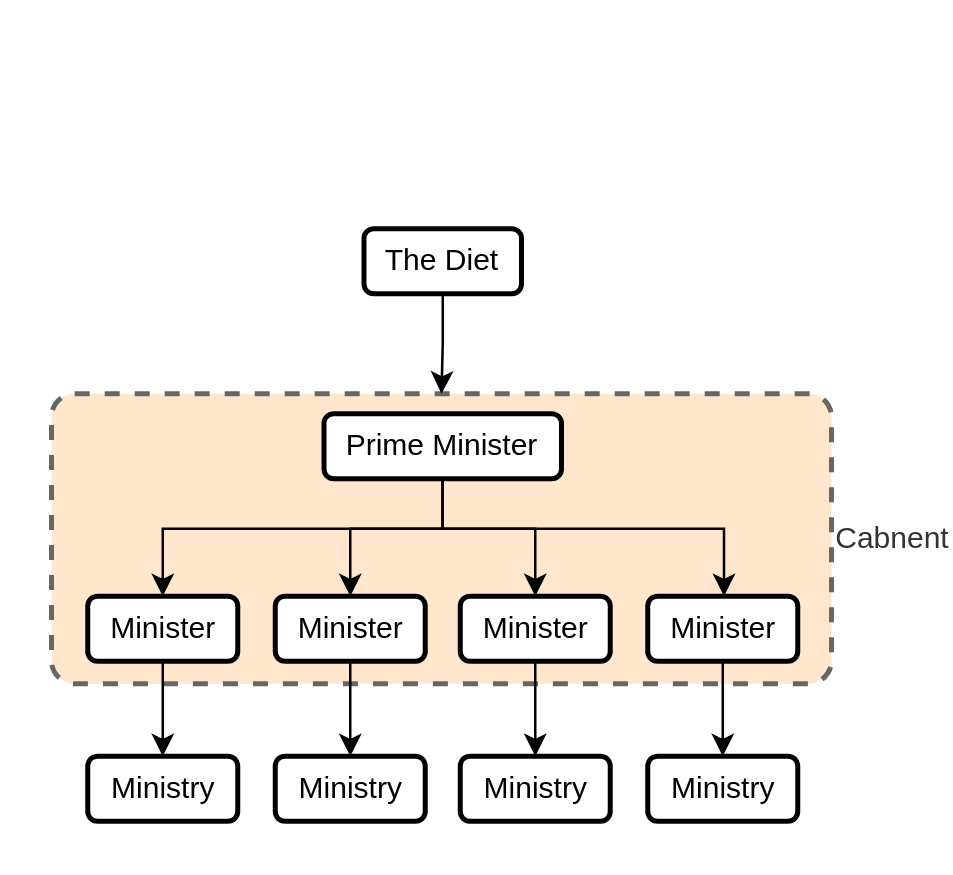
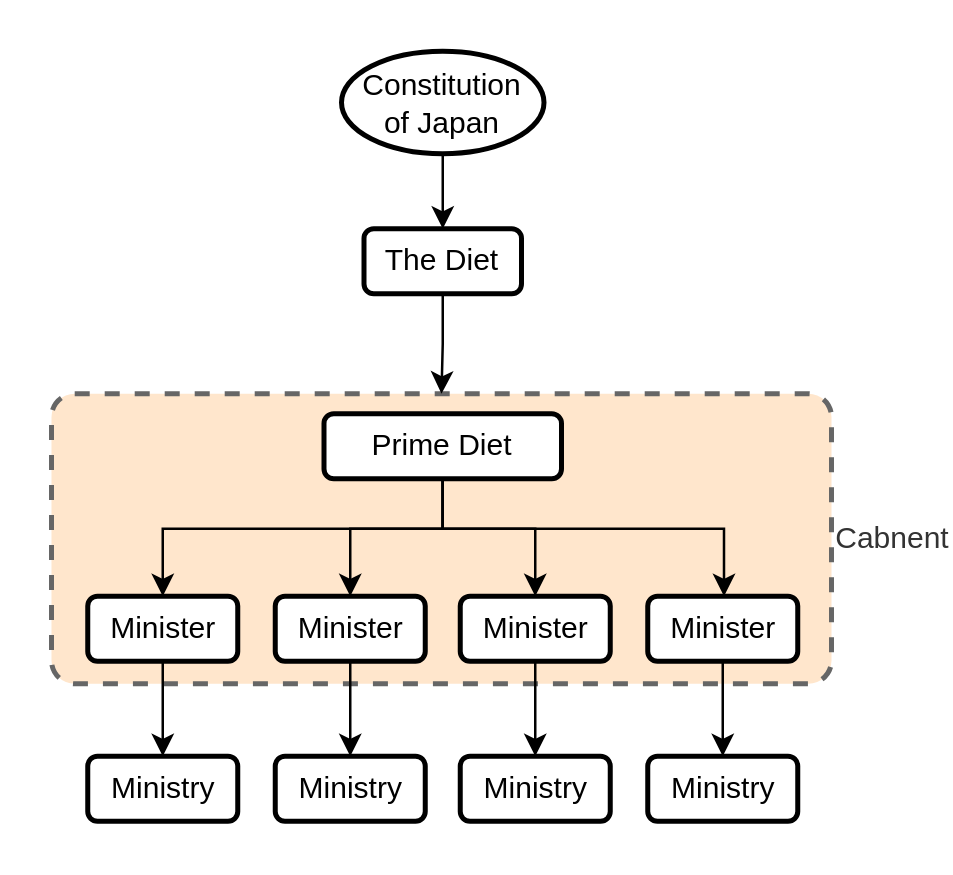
+ <mxCell id="4" value="Constitution&lt;div&gt;of Japan&lt;/div&gt;" style="ellipse;whiteSpace=wrap;html=1;strokeWidth=2;" parent="1" vertex="1"><mxGeometry x="136" y="20" width="81" height="41" as="geometry" /></mxCell>
+ <mxCell id="3" value="" style="edgeStyle=orthogonalEdgeStyle;rounded=0;orthogonalLoop=1;jettySize=auto;html=1;" parent="1" source="4" target="6" edge="1"><mxGeometry relative="1" as="geometry" /></mxCell>
- <mxCell id="11" value="Prime Minister" style="whiteSpace=wrap;html=1;rounded=1;strokeWidth=2;" parent="1" vertex="1"><mxGeometry x="129" y="165" width="95" height="26" as="geometry" /></mxCell>
+ <mxCell id="11" value="Prime Diet" style="whiteSpace=wrap;html=1;rounded=1;strokeWidth=2;" parent="1" vertex="1"><mxGeometry x="129" y="165" width="95" height="26" as="geometry" /></mxCell>
